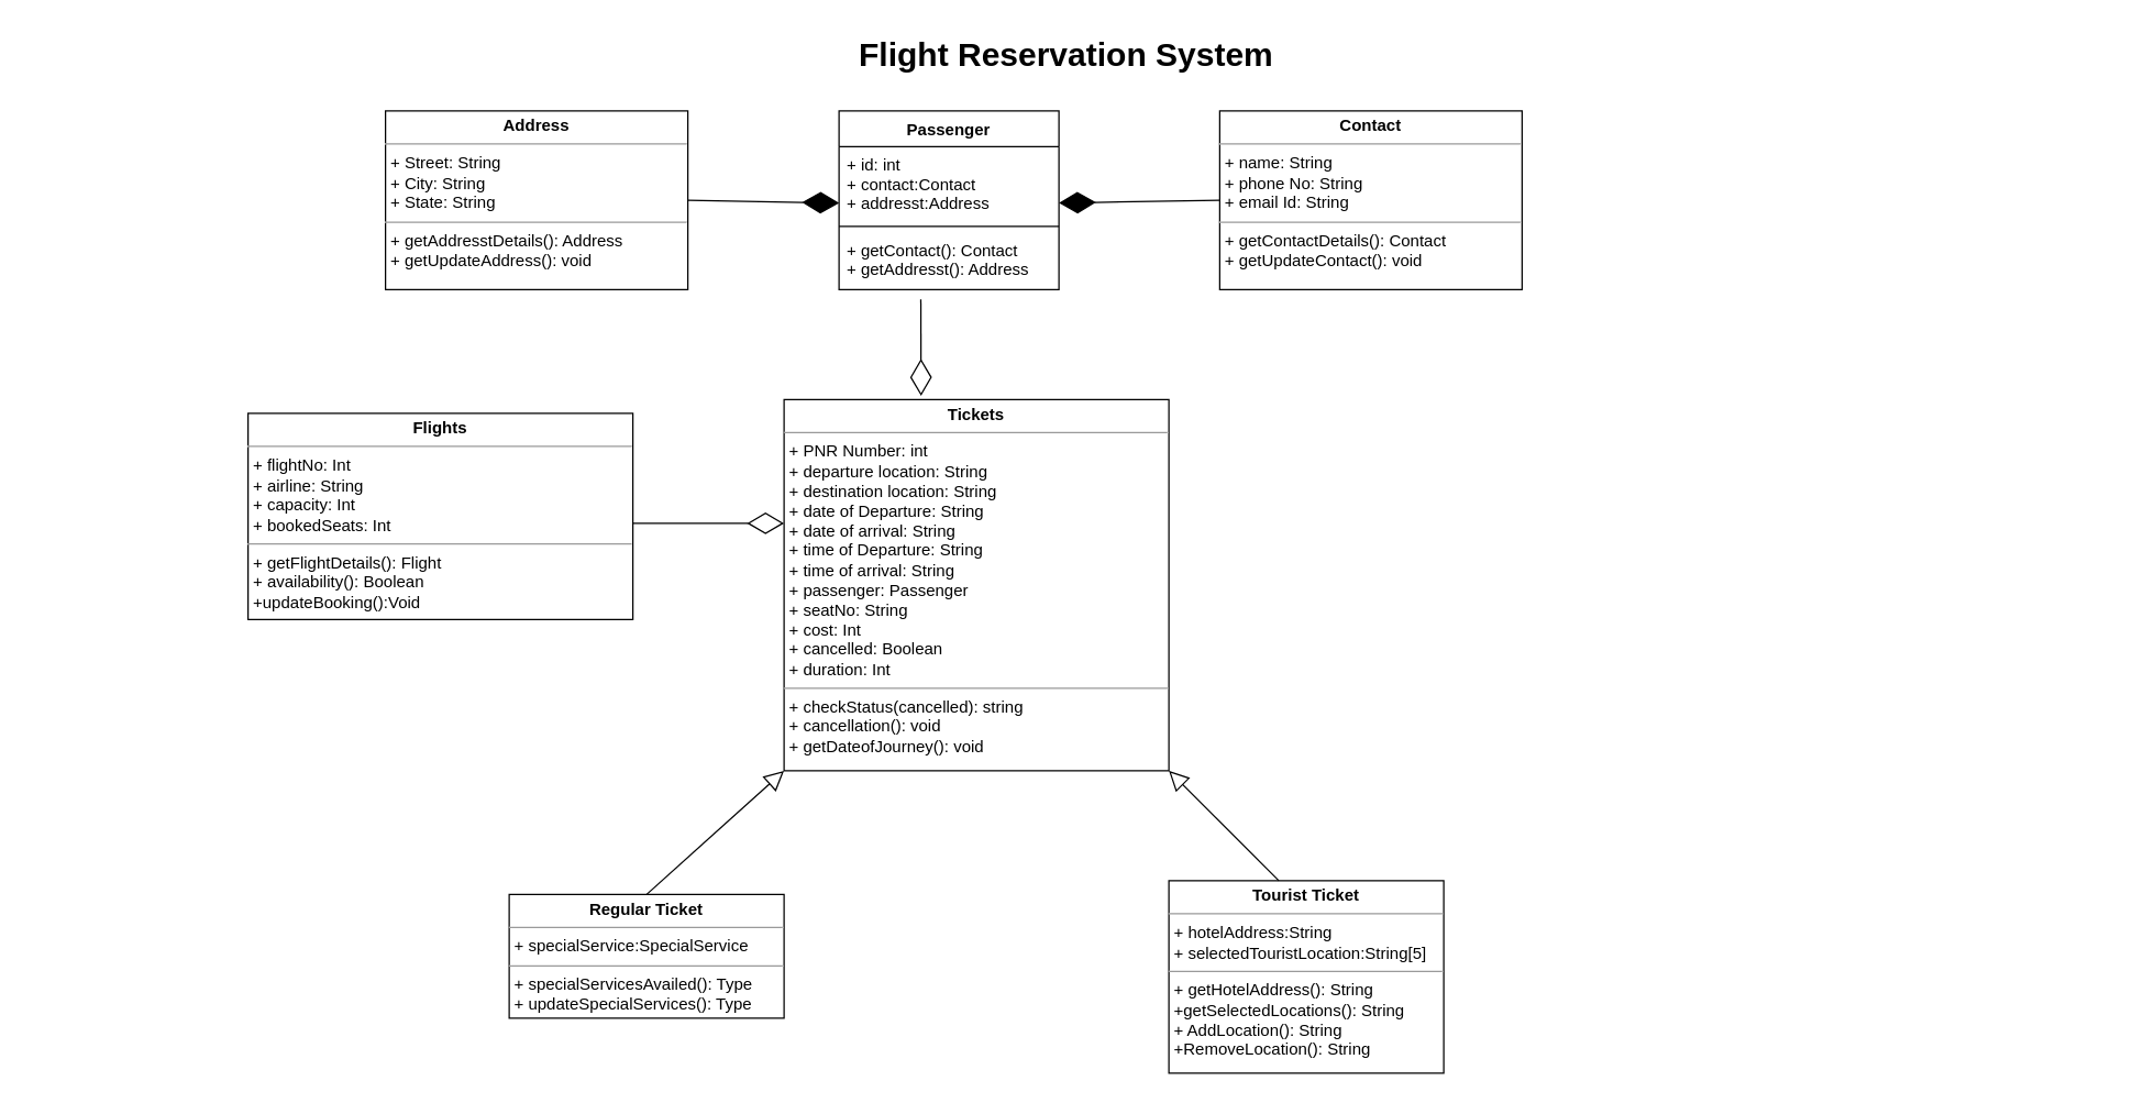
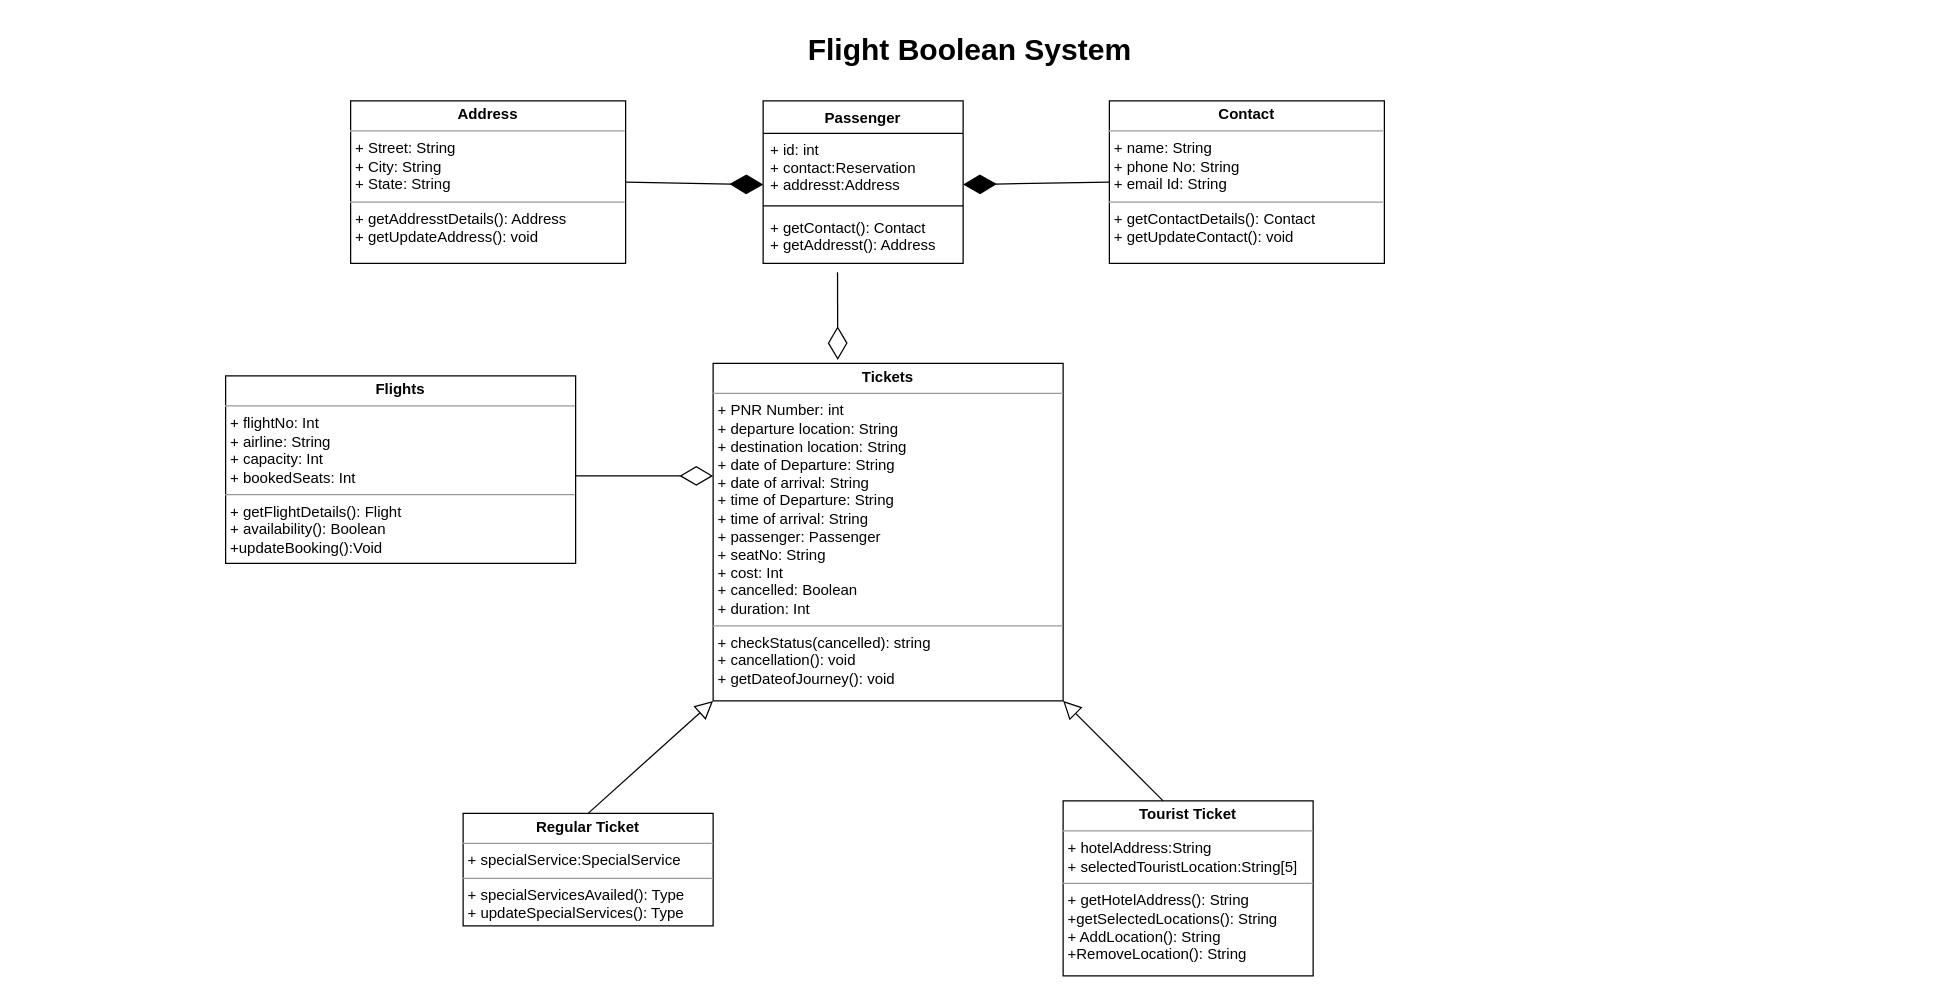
- <mxCell id="8" value="Flight Reservation System" style="text;strokeColor=none;fillColor=none;html=1;fontSize=24;fontStyle=1;verticalAlign=middle;align=center;" parent="1" vertex="1"><mxGeometry x="20" y="20" width="1510" height="40" as="geometry" /></mxCell>
+ <mxCell id="8" value="Flight Boolean System" style="text;strokeColor=none;fillColor=none;html=1;fontSize=24;fontStyle=1;verticalAlign=middle;align=center;" parent="1" vertex="1"><mxGeometry x="20" y="20" width="1510" height="40" as="geometry" /></mxCell>
- <mxCell id="13" value="+ id: int&#10;+ contact:Contact&#10;+ addresst:Address" style="text;strokeColor=none;fillColor=none;align=left;verticalAlign=top;spacingLeft=4;spacingRight=4;overflow=hidden;rotatable=0;points=[[0,0.5],[1,0.5]];portConstraint=eastwest;" vertex="1" parent="12"><mxGeometry y="26" width="160" height="54" as="geometry" /></mxCell>
+ <mxCell id="13" value="+ id: int&#10;+ contact:Reservation&#10;+ addresst:Address" style="text;strokeColor=none;fillColor=none;align=left;verticalAlign=top;spacingLeft=4;spacingRight=4;overflow=hidden;rotatable=0;points=[[0,0.5],[1,0.5]];portConstraint=eastwest;" vertex="1" parent="12"><mxGeometry y="26" width="160" height="54" as="geometry" /></mxCell>
